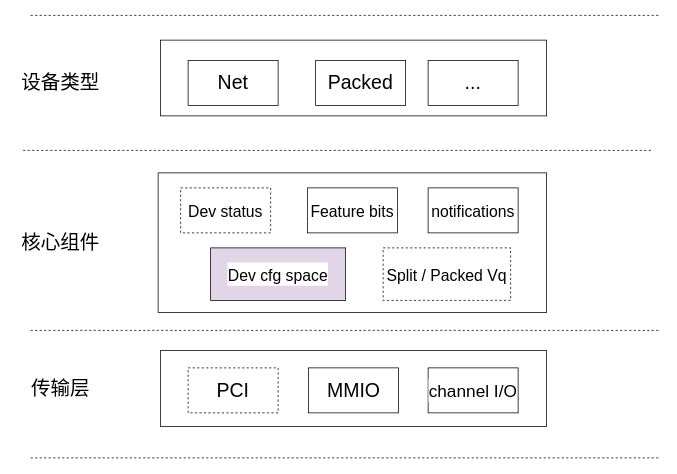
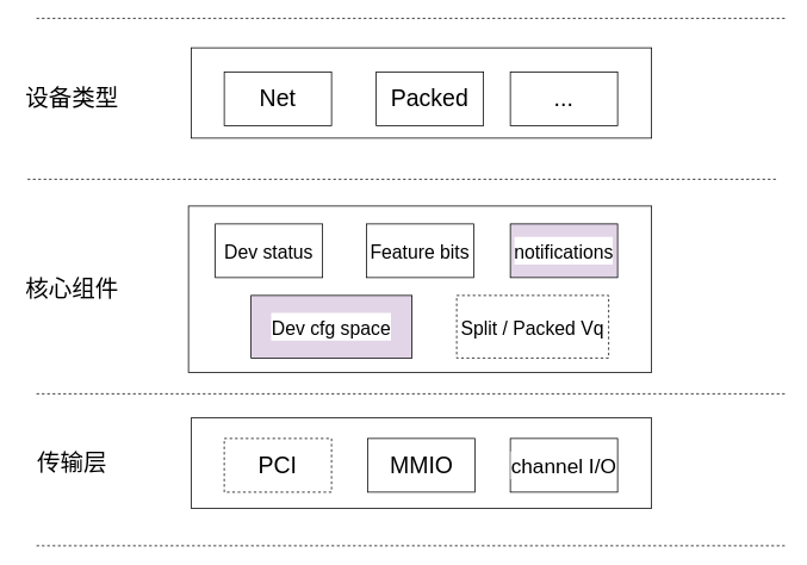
- <mxCell id="15" value="&lt;font style=&quot;font-size: 21px;&quot;&gt;Dev status&lt;/font&gt;" style="rounded=0;whiteSpace=wrap;html=1;labelBackgroundColor=#ffffff;fontSize=26;dashed=1;" vertex="1" parent="1"><mxGeometry x="240" y="250" width="120" height="60" as="geometry" /></mxCell>
+ <mxCell id="15" value="&lt;font style=&quot;font-size: 21px;&quot;&gt;Dev status&lt;/font&gt;" style="rounded=0;whiteSpace=wrap;html=1;labelBackgroundColor=#ffffff;fontSize=26;" vertex="1" parent="1"><mxGeometry x="240" y="250" width="120" height="60" as="geometry" /></mxCell>
- <mxCell id="17" value="&lt;font style=&quot;font-size: 21px;&quot;&gt;notifications&lt;/font&gt;" style="rounded=0;whiteSpace=wrap;html=1;labelBackgroundColor=#ffffff;fontSize=26;" vertex="1" parent="1"><mxGeometry x="570" y="250" width="120" height="60" as="geometry" /></mxCell>
+ <mxCell id="17" value="&lt;font style=&quot;font-size: 21px;&quot;&gt;notifications&lt;/font&gt;" style="rounded=0;whiteSpace=wrap;html=1;labelBackgroundColor=#ffffff;fontSize=26;fillColor=#e1d5e7;" vertex="1" parent="1"><mxGeometry x="570" y="250" width="120" height="60" as="geometry" /></mxCell>
